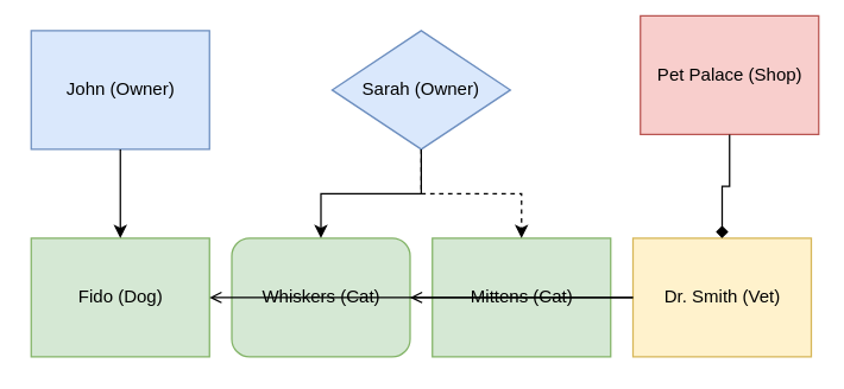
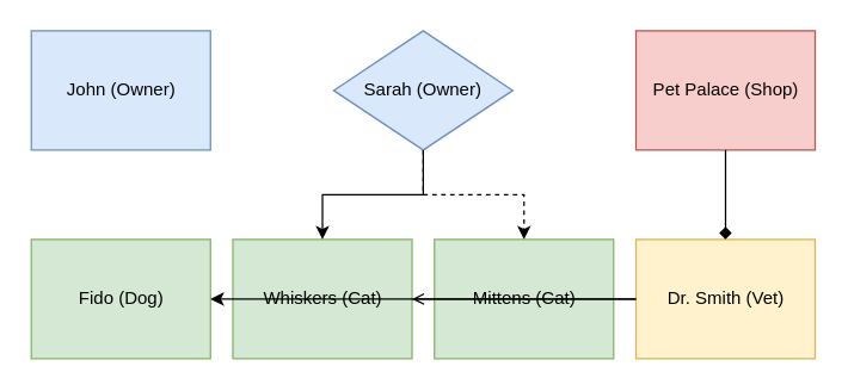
- <mxCell id="8" value="Pet Palace (Shop)" style="whiteSpace=wrap;rounded=0;fillColor=#f8cecc;strokeColor=#b85450;dashed=0;" vertex="1" parent="1"><mxGeometry x="430.5" y="10" width="120" height="80" as="geometry" /></mxCell>
+ <mxCell id="8" value="Pet Palace (Shop)" style="whiteSpace=wrap;rounded=0;fillColor=#f8cecc;strokeColor=#b85450;dashed=0;" vertex="1" parent="1"><mxGeometry x="425.5" y="20" width="120" height="80" as="geometry" /></mxCell>
- <mxCell id="11" style="edgeStyle=orthogonalEdgeStyle;orthogonalLoop=1;rounded=0;jettySize=auto;entryX=0.5;entryY=0;exitX=0.5;exitY=1;" edge="1" parent="1" source="5" target="2"><mxGeometry relative="1" as="geometry" /></mxCell>
- <mxCell id="9" style="edgeStyle=orthogonalEdgeStyle;orthogonalLoop=1;rounded=0;jettySize=auto;endArrow=open;" edge="1" parent="1" source="7" target="2"><mxGeometry relative="1" as="geometry" /></mxCell>
+ <mxCell id="9" style="edgeStyle=orthogonalEdgeStyle;orthogonalLoop=1;rounded=0;jettySize=auto;endArrow=classic;" edge="1" parent="1" source="7" target="2"><mxGeometry relative="1" as="geometry" /></mxCell>
- <mxCell id="3" value="Whiskers (Cat)" style="whiteSpace=wrap;fillColor=#d5e8d4;strokeColor=#82b366;dashed=0;rounded=1;" vertex="1" parent="1"><mxGeometry x="155.5" y="160" width="120" height="80" as="geometry" /></mxCell>
+ <mxCell id="3" value="Whiskers (Cat)" style="whiteSpace=wrap;rounded=0;fillColor=#d5e8d4;strokeColor=#82b366;dashed=0;" vertex="1" parent="1"><mxGeometry x="155.5" y="160" width="120" height="80" as="geometry" /></mxCell>
